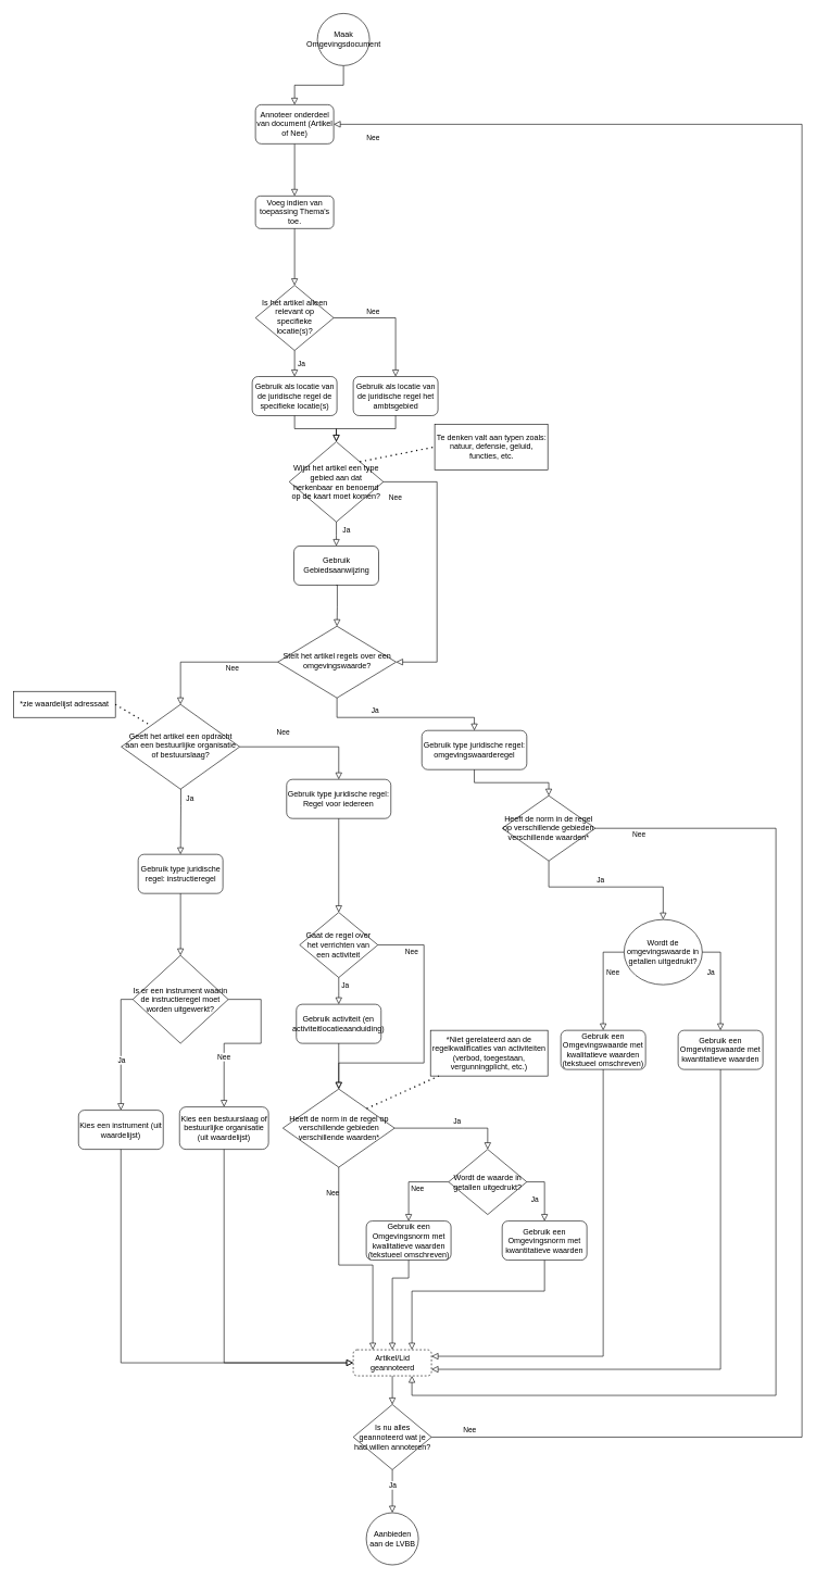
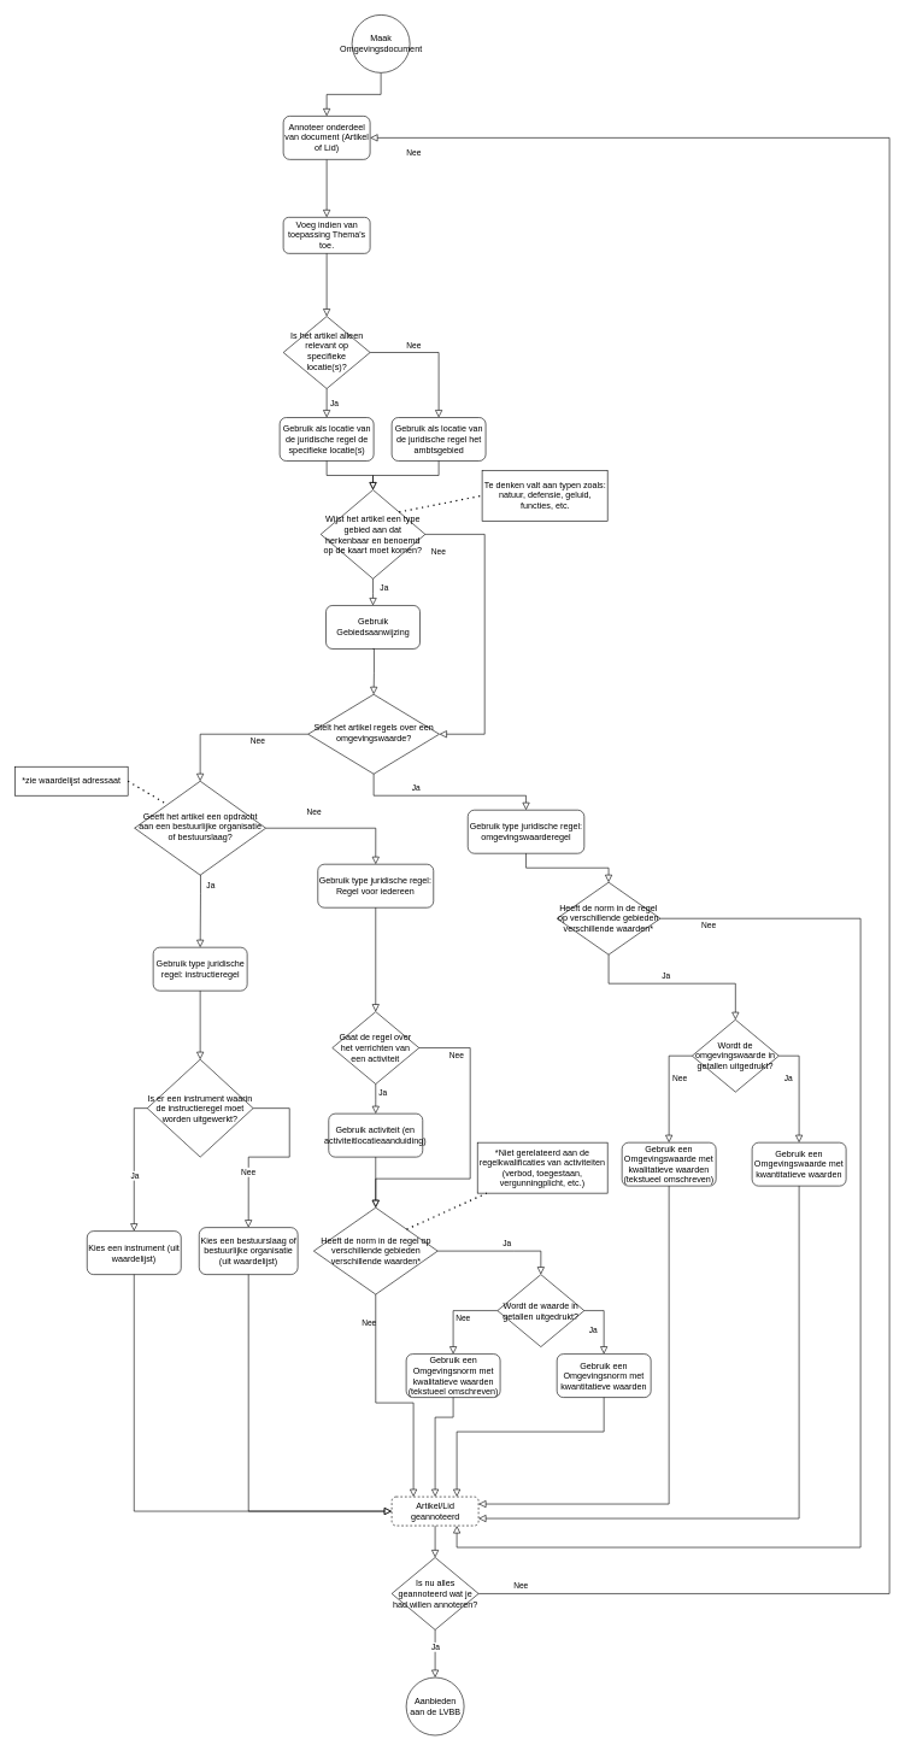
- <mxCell id="20" value="Annoteer onderdeel van document (Artikel of Nee)" style="rounded=1;whiteSpace=wrap;html=1;fontSize=12;glass=0;strokeWidth=1;shadow=0;" parent="1" vertex="1"><mxGeometry x="391.5" y="160" width="120" height="60" as="geometry" /></mxCell>
+ <mxCell id="20" value="Annoteer onderdeel van document (Artikel of Lid)" style="rounded=1;whiteSpace=wrap;html=1;fontSize=12;glass=0;strokeWidth=1;shadow=0;" parent="1" vertex="1"><mxGeometry x="391.5" y="160" width="120" height="60" as="geometry" /></mxCell>
- <mxCell id="71" value="Wordt de omgevingswaarde in getallen uitgedrukt?" style="ellipse;whiteSpace=wrap;html=1;" parent="1" vertex="1"><mxGeometry x="957" y="1410" width="120" height="100" as="geometry" /></mxCell>
+ <mxCell id="71" value="Wordt de omgevingswaarde in getallen uitgedrukt?" style="rhombus;whiteSpace=wrap;html=1;" parent="1" vertex="1"><mxGeometry x="957" y="1410" width="120" height="100" as="geometry" /></mxCell>
